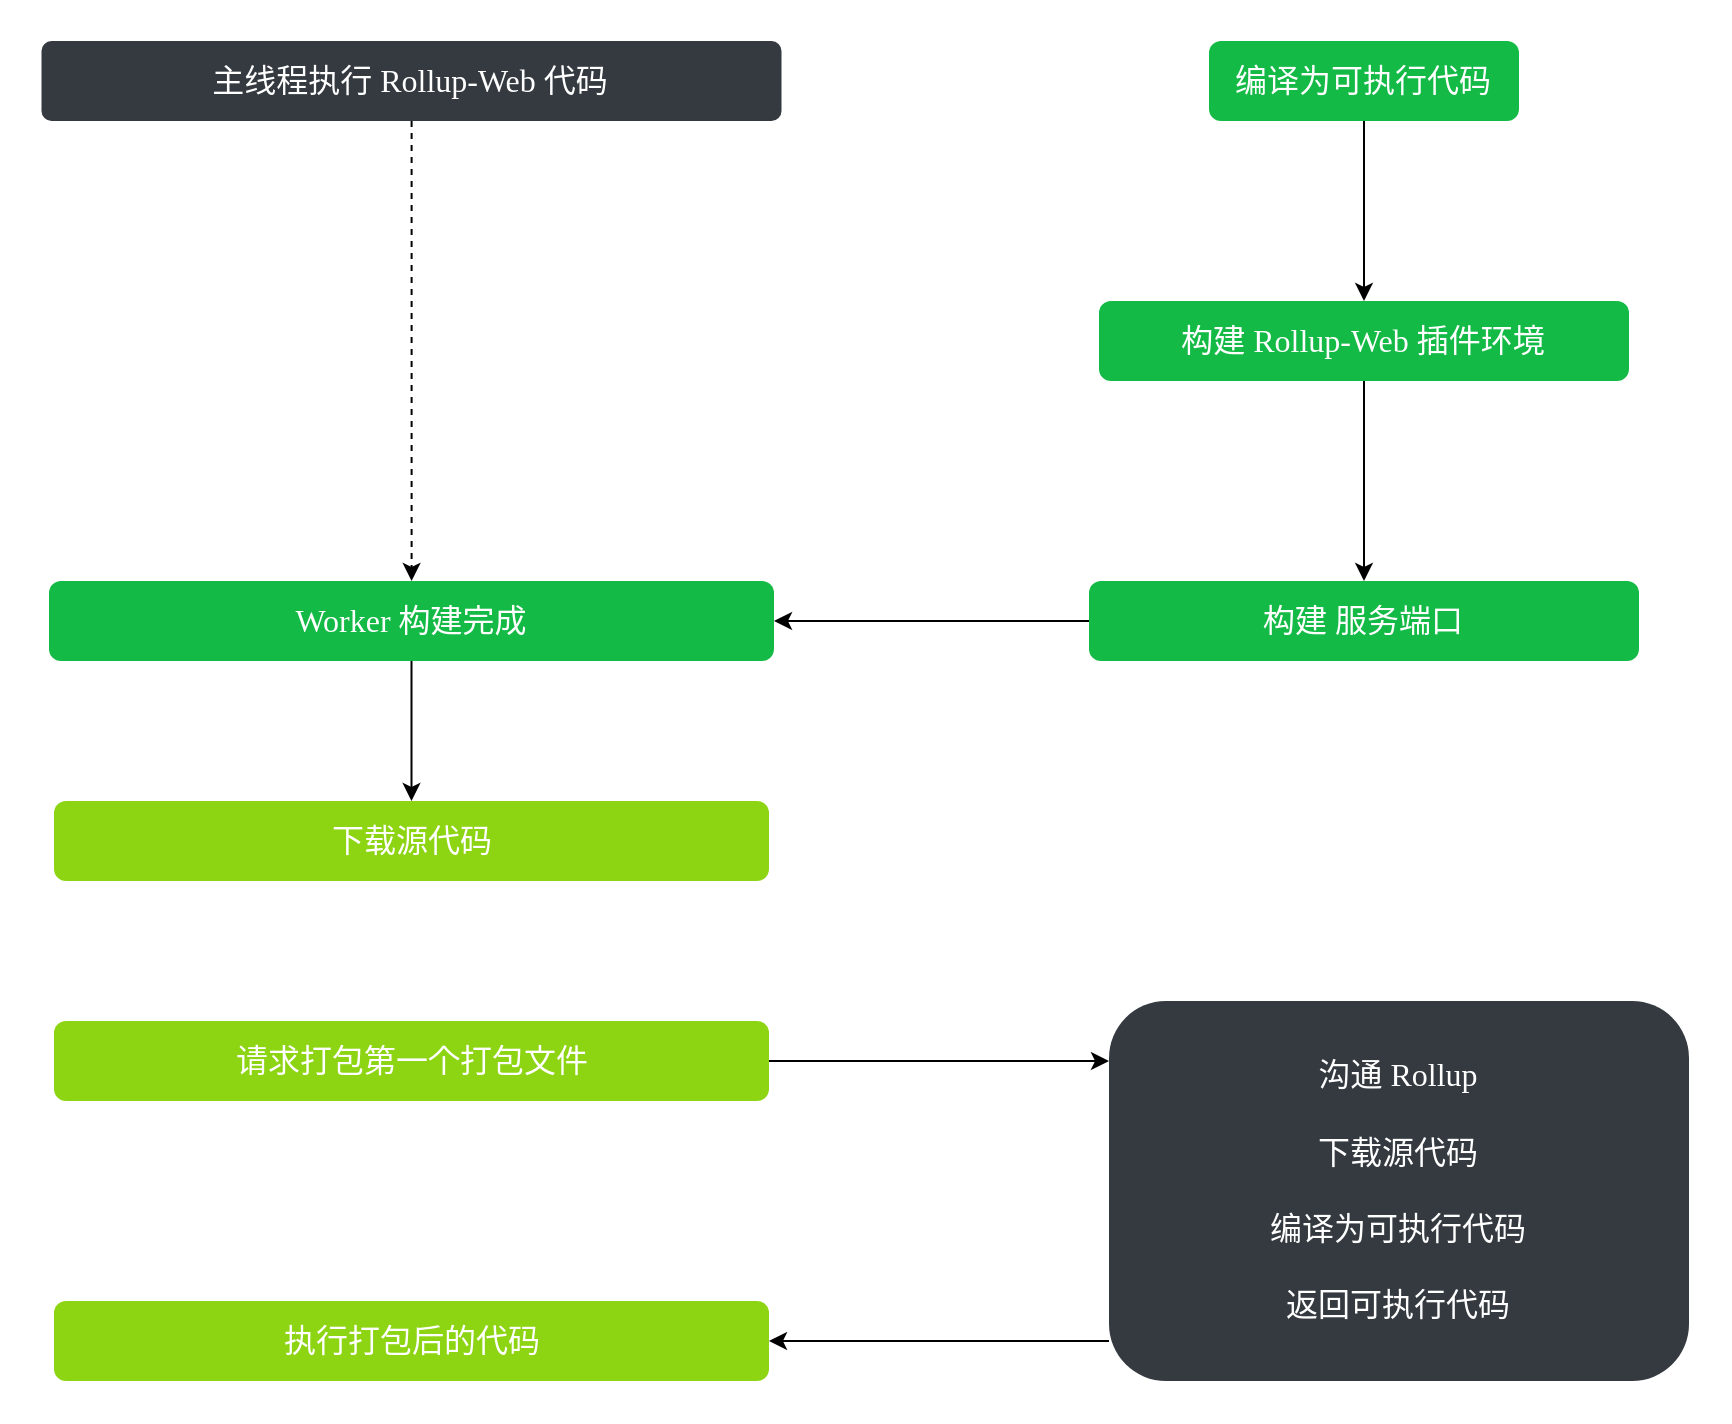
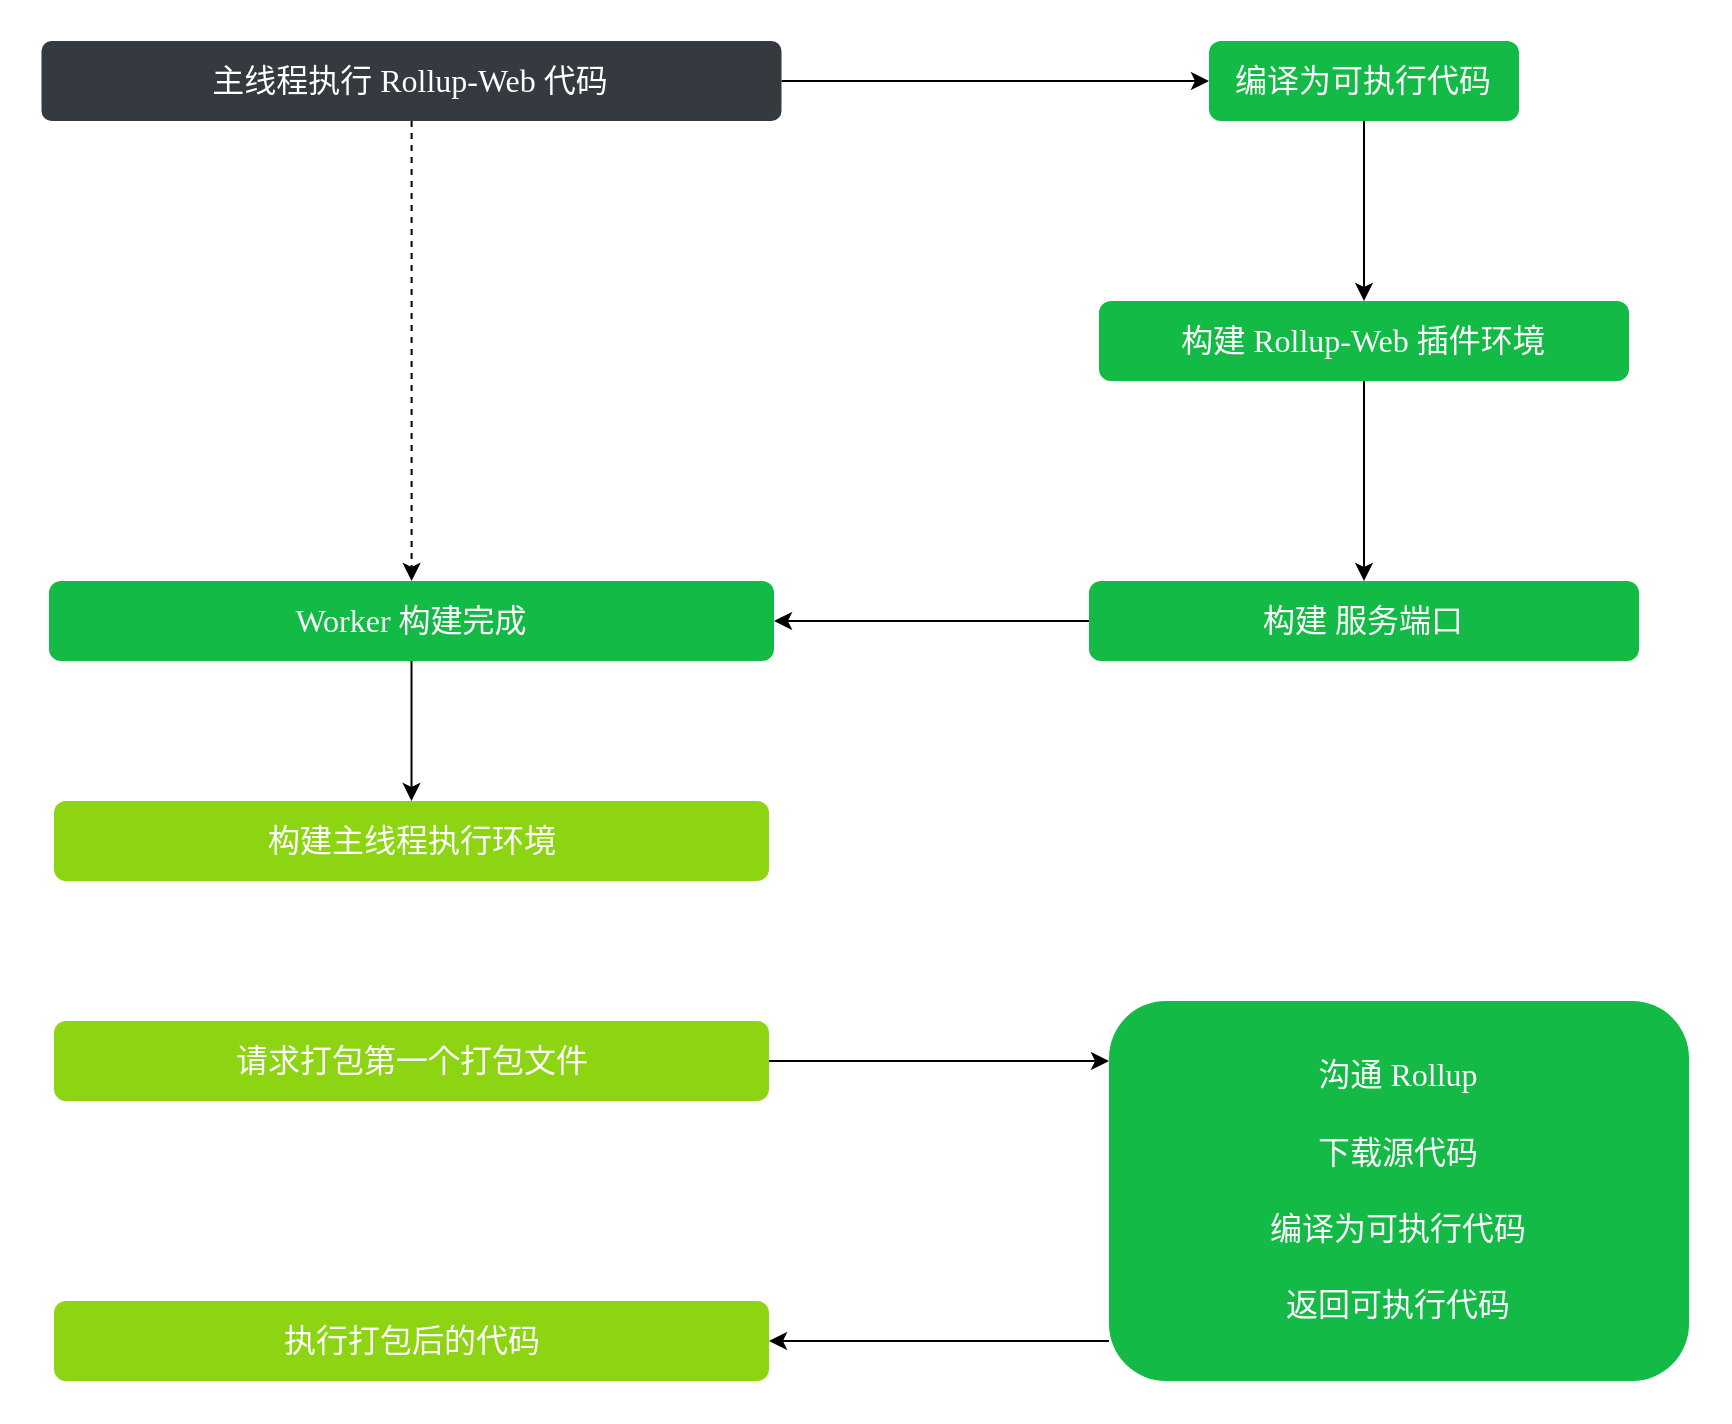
+ <mxCell id="2" value="" style="edgeStyle=orthogonalEdgeStyle;rounded=0;orthogonalLoop=1;jettySize=auto;html=1;fontFamily=var(--Font);" parent="1" source="4" target="6" edge="1"><mxGeometry relative="1" as="geometry" /></mxCell>
- <mxCell id="13" value="下载源代码" style="whiteSpace=wrap;html=1;fontSize=16;fontFamily=var(--Font);fillColor=#8DD413;strokeColor=none;fontColor=#ffffff;rounded=1;shadow=0;dashed=0;strokeWidth=2;spacingLeft=0;fontStyle=0;spacing=5;" parent="1" vertex="1"><mxGeometry x="26.5" y="400" width="357.5" height="40" as="geometry" /></mxCell>
+ <mxCell id="13" value="构建主线程执行环境" style="whiteSpace=wrap;html=1;fontSize=16;fontFamily=var(--Font);fillColor=#8DD413;strokeColor=none;fontColor=#ffffff;rounded=1;shadow=0;dashed=0;strokeWidth=2;spacingLeft=0;fontStyle=0;spacing=5;" parent="1" vertex="1"><mxGeometry x="26.5" y="400" width="357.5" height="40" as="geometry" /></mxCell>
- <mxCell id="17" value="沟通 Rollup &lt;br&gt;&lt;br&gt;下载源代码&lt;br&gt;&lt;br&gt;编译为可执行代码&lt;br&gt;&lt;br&gt;返回可执行代码" style="whiteSpace=wrap;html=1;fontSize=16;fontFamily=var(--Font);fillColor=#343a40;strokeColor=none;fontColor=#ffffff;rounded=1;shadow=0;dashed=0;strokeWidth=2;spacingLeft=0;fontStyle=0;spacing=5;" parent="1" vertex="1"><mxGeometry x="554" y="500" width="290" height="190" as="geometry" /></mxCell>
+ <mxCell id="17" value="沟通 Rollup &lt;br&gt;&lt;br&gt;下载源代码&lt;br&gt;&lt;br&gt;编译为可执行代码&lt;br&gt;&lt;br&gt;返回可执行代码" style="whiteSpace=wrap;html=1;fontSize=16;fontFamily=var(--Font);fillColor=#13BA45;strokeColor=none;fontColor=#ffffff;rounded=1;shadow=0;dashed=0;strokeWidth=2;spacingLeft=0;fontStyle=0;spacing=5;" parent="1" vertex="1"><mxGeometry x="554" y="500" width="290" height="190" as="geometry" /></mxCell>
